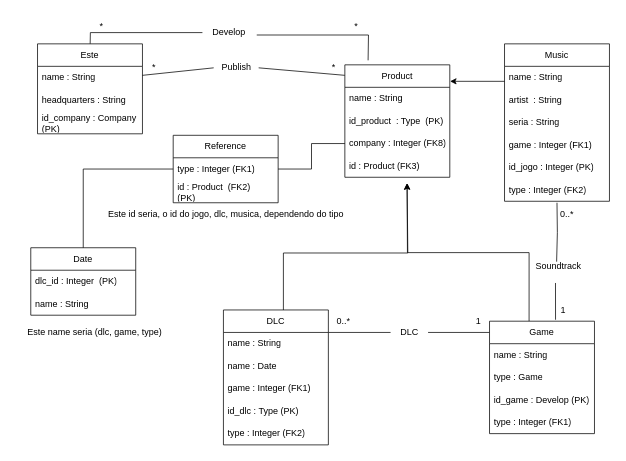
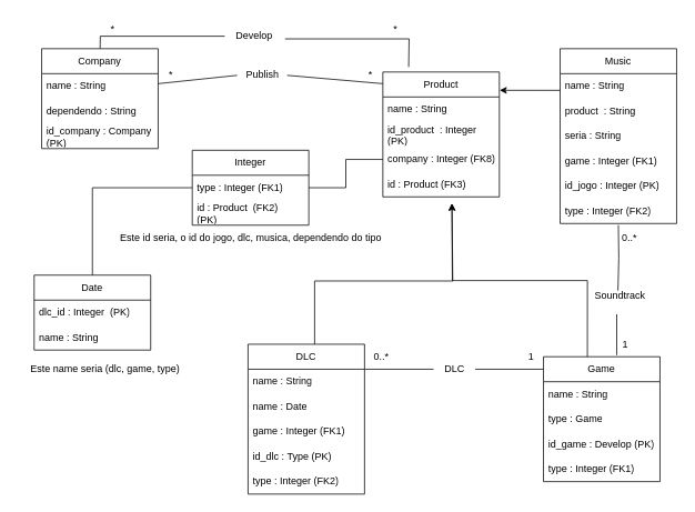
- <mxCell id="23" value="Este" style="swimlane;fontStyle=0;childLayout=stackLayout;horizontal=1;startSize=30;horizontalStack=0;resizeParent=1;resizeParentMax=0;resizeLast=0;collapsible=1;marginBottom=0;whiteSpace=wrap;html=1;" parent="1" vertex="1"><mxGeometry x="49" y="58" width="140" height="120" as="geometry"><mxRectangle x="29" y="198" width="90" height="30" as="alternateBounds" /></mxGeometry></mxCell>
+ <mxCell id="23" value="Company" style="swimlane;fontStyle=0;childLayout=stackLayout;horizontal=1;startSize=30;horizontalStack=0;resizeParent=1;resizeParentMax=0;resizeLast=0;collapsible=1;marginBottom=0;whiteSpace=wrap;html=1;" parent="1" vertex="1"><mxGeometry x="49" y="58" width="140" height="120" as="geometry"><mxRectangle x="29" y="198" width="90" height="30" as="alternateBounds" /></mxGeometry></mxCell>
- <mxCell id="25" value="headquarters : String" style="text;strokeColor=none;fillColor=none;align=left;verticalAlign=middle;spacingLeft=4;spacingRight=4;overflow=hidden;points=[[0,0.5],[1,0.5]];portConstraint=eastwest;rotatable=0;whiteSpace=wrap;html=1;" parent="23" vertex="1"><mxGeometry y="60" width="140" height="30" as="geometry" /></mxCell>
+ <mxCell id="25" value="dependendo : String" style="text;strokeColor=none;fillColor=none;align=left;verticalAlign=middle;spacingLeft=4;spacingRight=4;overflow=hidden;points=[[0,0.5],[1,0.5]];portConstraint=eastwest;rotatable=0;whiteSpace=wrap;html=1;" parent="23" vertex="1"><mxGeometry y="60" width="140" height="30" as="geometry" /></mxCell>
- <mxCell id="34" value="artist&amp;nbsp; : String" style="text;strokeColor=none;fillColor=none;align=left;verticalAlign=middle;spacingLeft=4;spacingRight=4;overflow=hidden;points=[[0,0.5],[1,0.5]];portConstraint=eastwest;rotatable=0;whiteSpace=wrap;html=1;" parent="32" vertex="1"><mxGeometry y="60" width="140" height="30" as="geometry" /></mxCell>
+ <mxCell id="34" value="product&amp;nbsp; : String" style="text;strokeColor=none;fillColor=none;align=left;verticalAlign=middle;spacingLeft=4;spacingRight=4;overflow=hidden;points=[[0,0.5],[1,0.5]];portConstraint=eastwest;rotatable=0;whiteSpace=wrap;html=1;" parent="32" vertex="1"><mxGeometry y="60" width="140" height="30" as="geometry" /></mxCell>
- <mxCell id="29" value="id_product&amp;nbsp; : Type&amp;nbsp; (PK)" style="text;strokeColor=none;fillColor=none;align=left;verticalAlign=middle;spacingLeft=4;spacingRight=4;overflow=hidden;points=[[0,0.5],[1,0.5]];portConstraint=eastwest;rotatable=0;whiteSpace=wrap;html=1;" parent="27" vertex="1"><mxGeometry y="60" width="140" height="30" as="geometry" /></mxCell>
+ <mxCell id="29" value="id_product&amp;nbsp; : Integer&amp;nbsp; (PK)" style="text;strokeColor=none;fillColor=none;align=left;verticalAlign=middle;spacingLeft=4;spacingRight=4;overflow=hidden;points=[[0,0.5],[1,0.5]];portConstraint=eastwest;rotatable=0;whiteSpace=wrap;html=1;" parent="27" vertex="1"><mxGeometry y="60" width="140" height="30" as="geometry" /></mxCell>
- <mxCell id="55" value="Reference" style="swimlane;fontStyle=0;childLayout=stackLayout;horizontal=1;startSize=30;horizontalStack=0;resizeParent=1;resizeParentMax=0;resizeLast=0;collapsible=1;marginBottom=0;whiteSpace=wrap;html=1;" parent="1" vertex="1"><mxGeometry x="230" y="180" width="140" height="90" as="geometry" /></mxCell>
+ <mxCell id="55" value="Integer" style="swimlane;fontStyle=0;childLayout=stackLayout;horizontal=1;startSize=30;horizontalStack=0;resizeParent=1;resizeParentMax=0;resizeLast=0;collapsible=1;marginBottom=0;whiteSpace=wrap;html=1;" parent="1" vertex="1"><mxGeometry x="230" y="180" width="140" height="90" as="geometry" /></mxCell>
